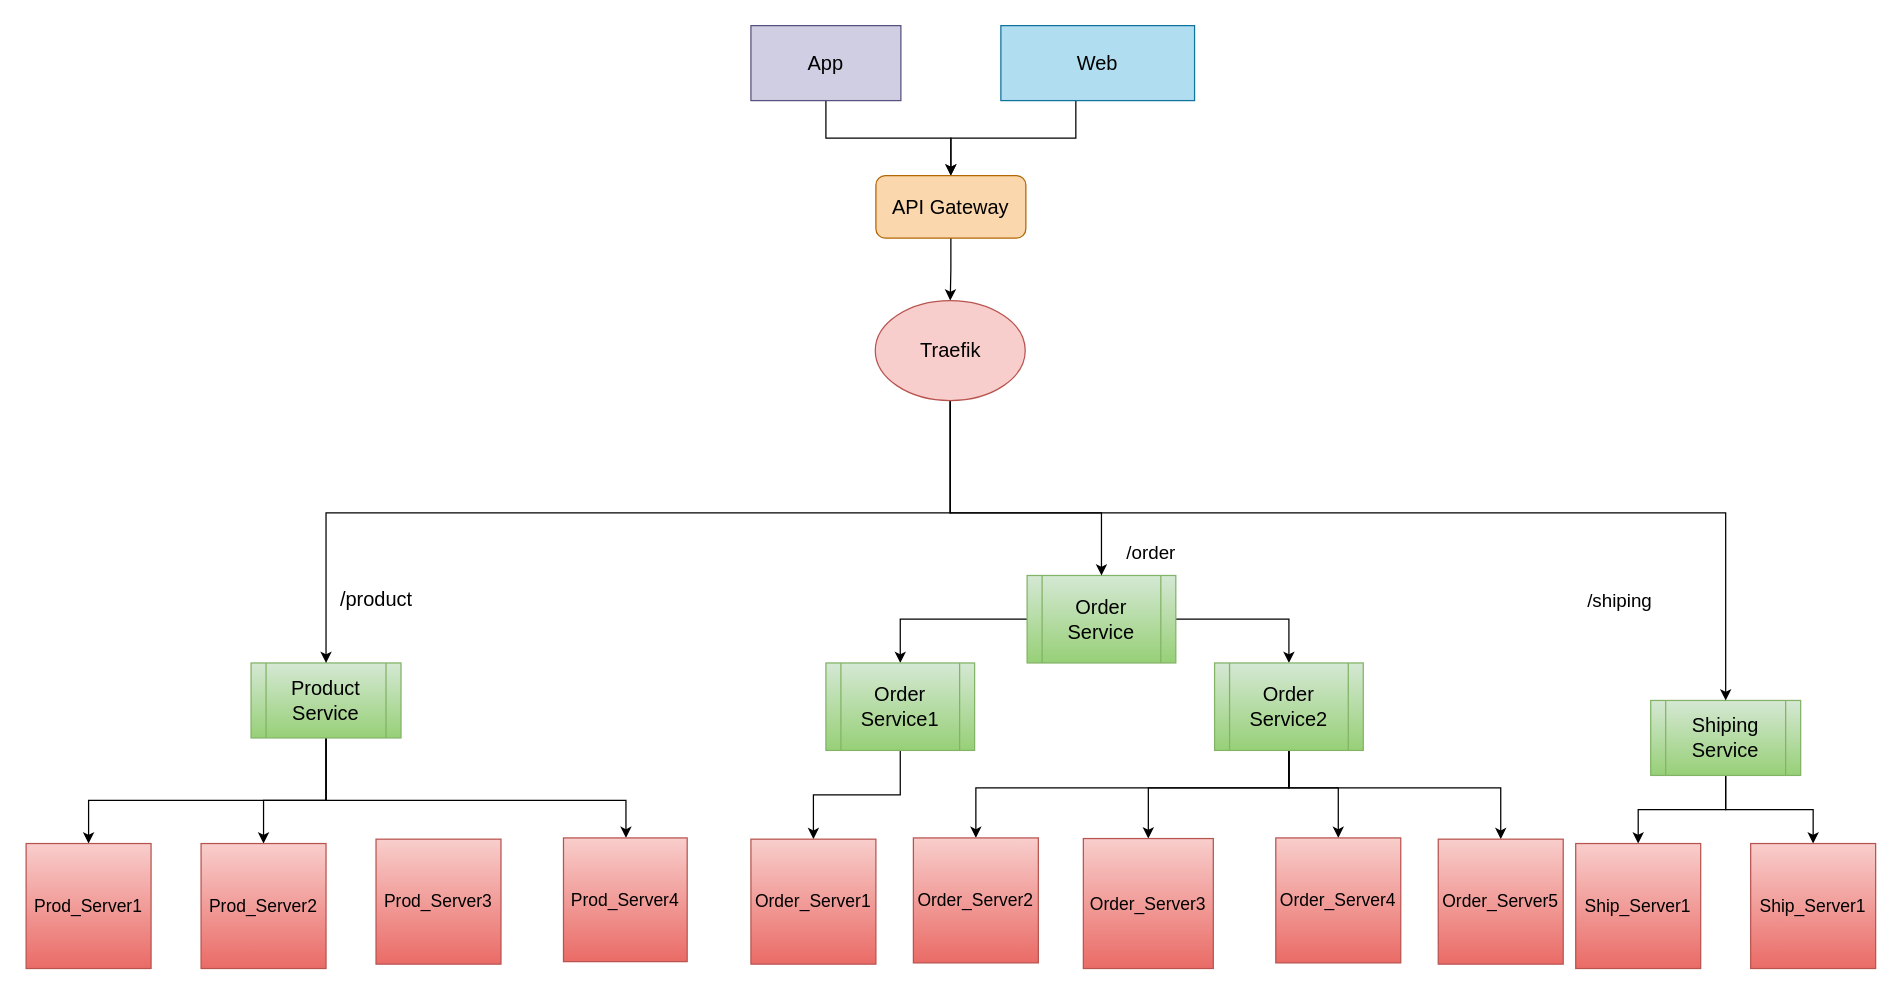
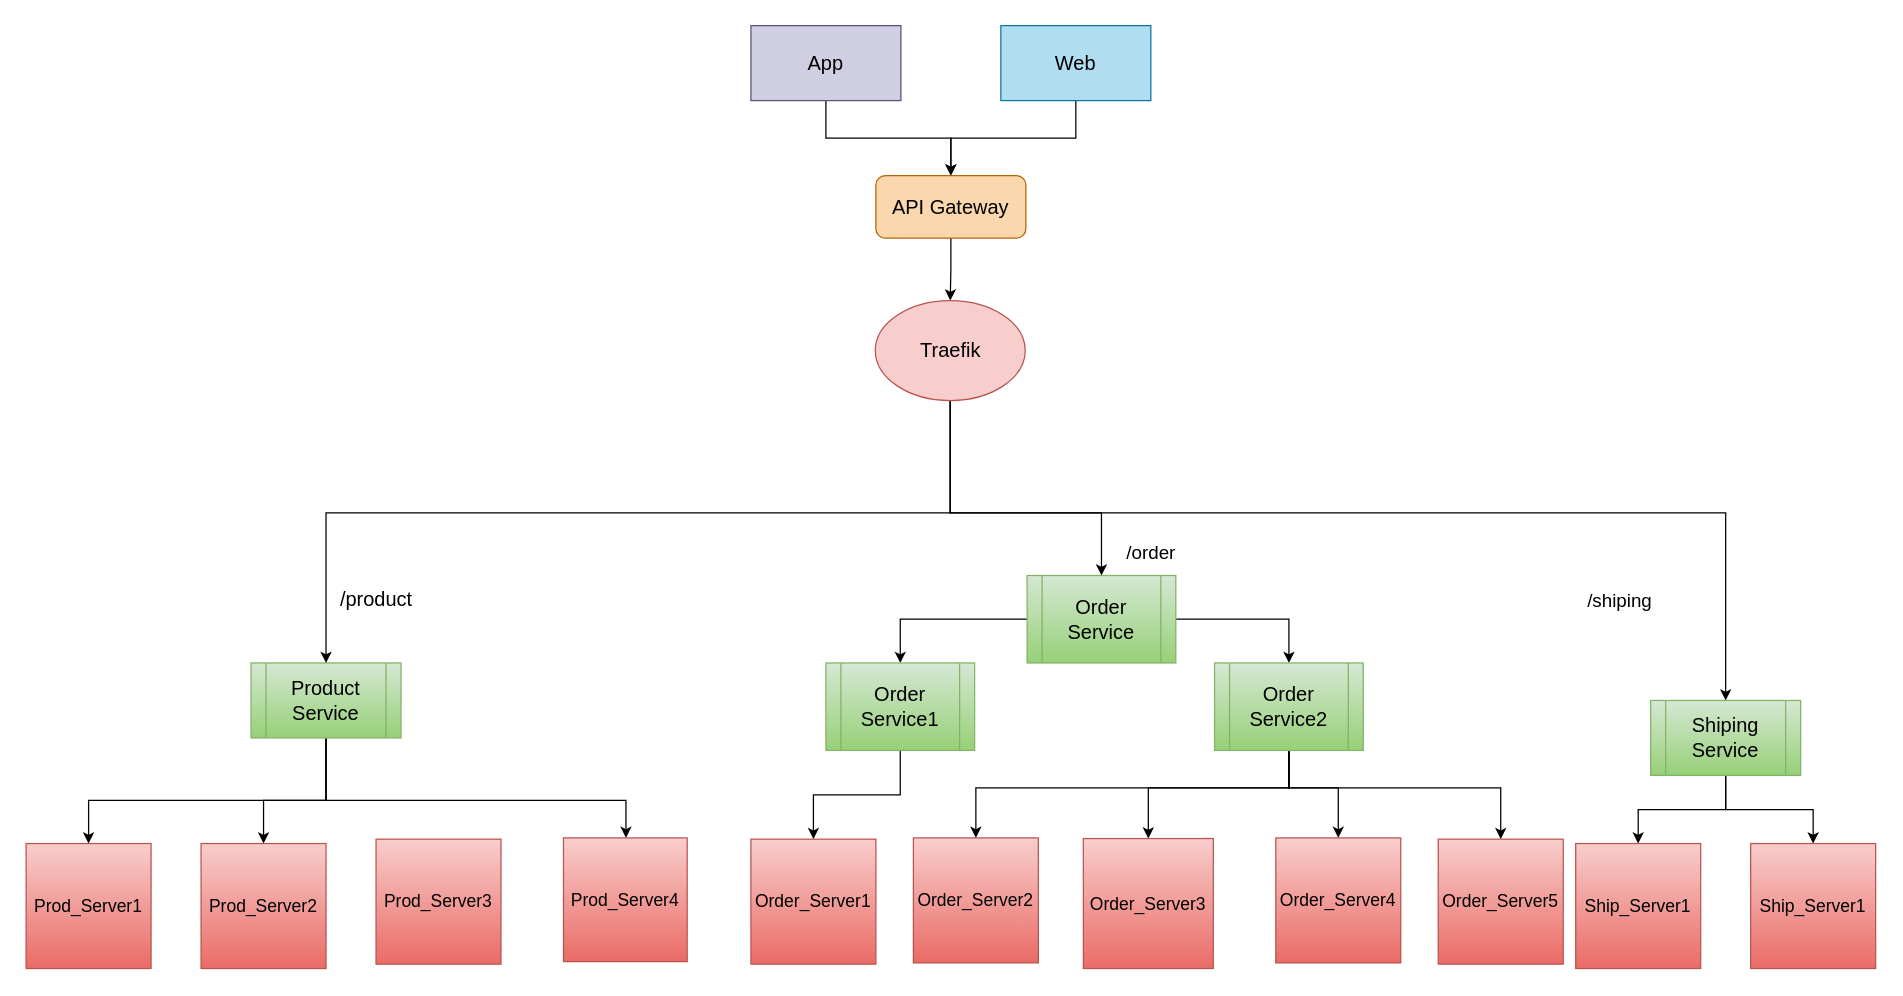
- <mxCell id="5" value="&lt;font style=&quot;font-size: 16px;&quot;&gt;Web&lt;/font&gt;" style="rounded=0;whiteSpace=wrap;html=1;fillColor=#b1ddf0;strokeColor=#10739e;" vertex="1" parent="1"><mxGeometry x="800" y="20" width="155" height="60" as="geometry" /></mxCell>
+ <mxCell id="5" value="&lt;font style=&quot;font-size: 16px;&quot;&gt;Web&lt;/font&gt;" style="rounded=0;whiteSpace=wrap;html=1;fillColor=#b1ddf0;strokeColor=#10739e;" vertex="1" parent="1"><mxGeometry x="800" y="20" width="120" height="60" as="geometry" /></mxCell>
